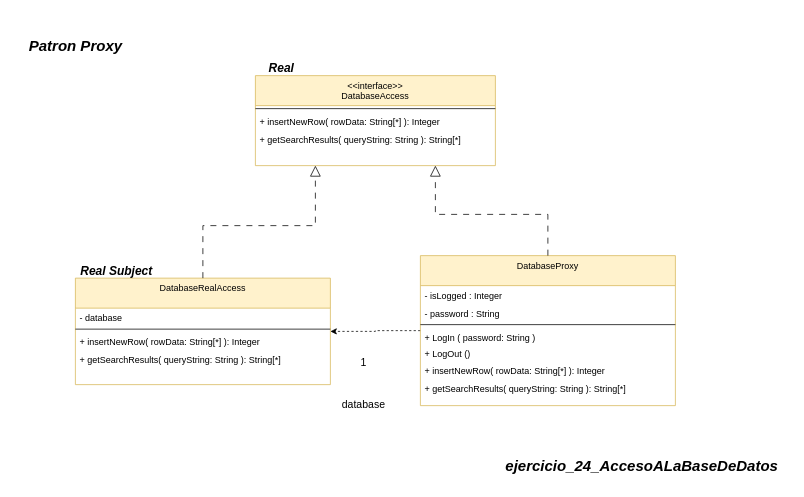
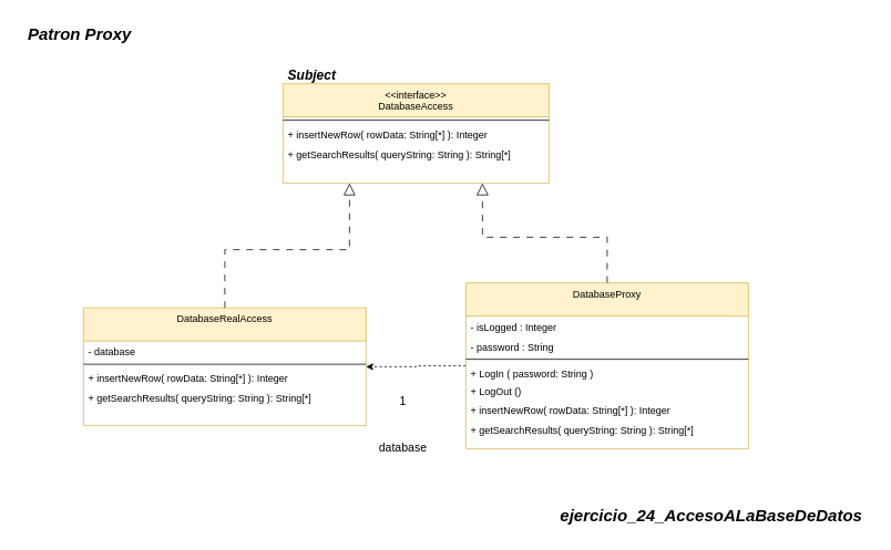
- <mxCell id="3" value="&lt;b style=&quot;&quot;&gt;&lt;i&gt;&lt;font style=&quot;font-size: 20px;&quot;&gt;Patron Proxy&lt;/font&gt;&lt;/i&gt;&lt;/b&gt;" style="text;html=1;align=center;verticalAlign=middle;resizable=0;points=[];autosize=1;strokeColor=none;fillColor=none;" vertex="1" parent="1"><mxGeometry x="25" y="40" width="150" height="40" as="geometry" /></mxCell>
+ <mxCell id="3" value="&lt;b style=&quot;&quot;&gt;&lt;i&gt;&lt;font style=&quot;font-size: 20px;&quot;&gt;Patron Proxy&lt;/font&gt;&lt;/i&gt;&lt;/b&gt;" style="text;html=1;align=center;verticalAlign=middle;resizable=0;points=[];autosize=1;strokeColor=none;fillColor=none;" vertex="1" parent="1"><mxGeometry x="20" y="20" width="150" height="40" as="geometry" /></mxCell>
- <mxCell id="25" value="&lt;font style=&quot;font-size: 16px;&quot;&gt;&lt;b style=&quot;font-size: 16px;&quot;&gt;&lt;i style=&quot;font-size: 16px;&quot;&gt;Real&lt;/i&gt;&lt;/b&gt;&lt;/font&gt;" style="text;html=1;align=center;verticalAlign=middle;whiteSpace=wrap;rounded=0;fontSize=16;" vertex="1" parent="1"><mxGeometry x="340" y="80" width="70" height="20" as="geometry" /></mxCell>
+ <mxCell id="25" value="&lt;font style=&quot;font-size: 16px;&quot;&gt;&lt;b style=&quot;font-size: 16px;&quot;&gt;&lt;i style=&quot;font-size: 16px;&quot;&gt;Subject&lt;/i&gt;&lt;/b&gt;&lt;/font&gt;" style="text;html=1;align=center;verticalAlign=middle;whiteSpace=wrap;rounded=0;fontSize=16;" vertex="1" parent="1"><mxGeometry x="340" y="80" width="70" height="20" as="geometry" /></mxCell>
- <mxCell id="24" value="&lt;font style=&quot;font-size: 16px;&quot;&gt;&lt;b style=&quot;font-size: 16px;&quot;&gt;&lt;i style=&quot;font-size: 16px;&quot;&gt;Real Subject&lt;/i&gt;&lt;/b&gt;&lt;/font&gt;" style="text;html=1;align=center;verticalAlign=middle;whiteSpace=wrap;rounded=0;fontSize=16;" vertex="1" parent="1"><mxGeometry x="100" y="350" width="110" height="20" as="geometry" /></mxCell>
